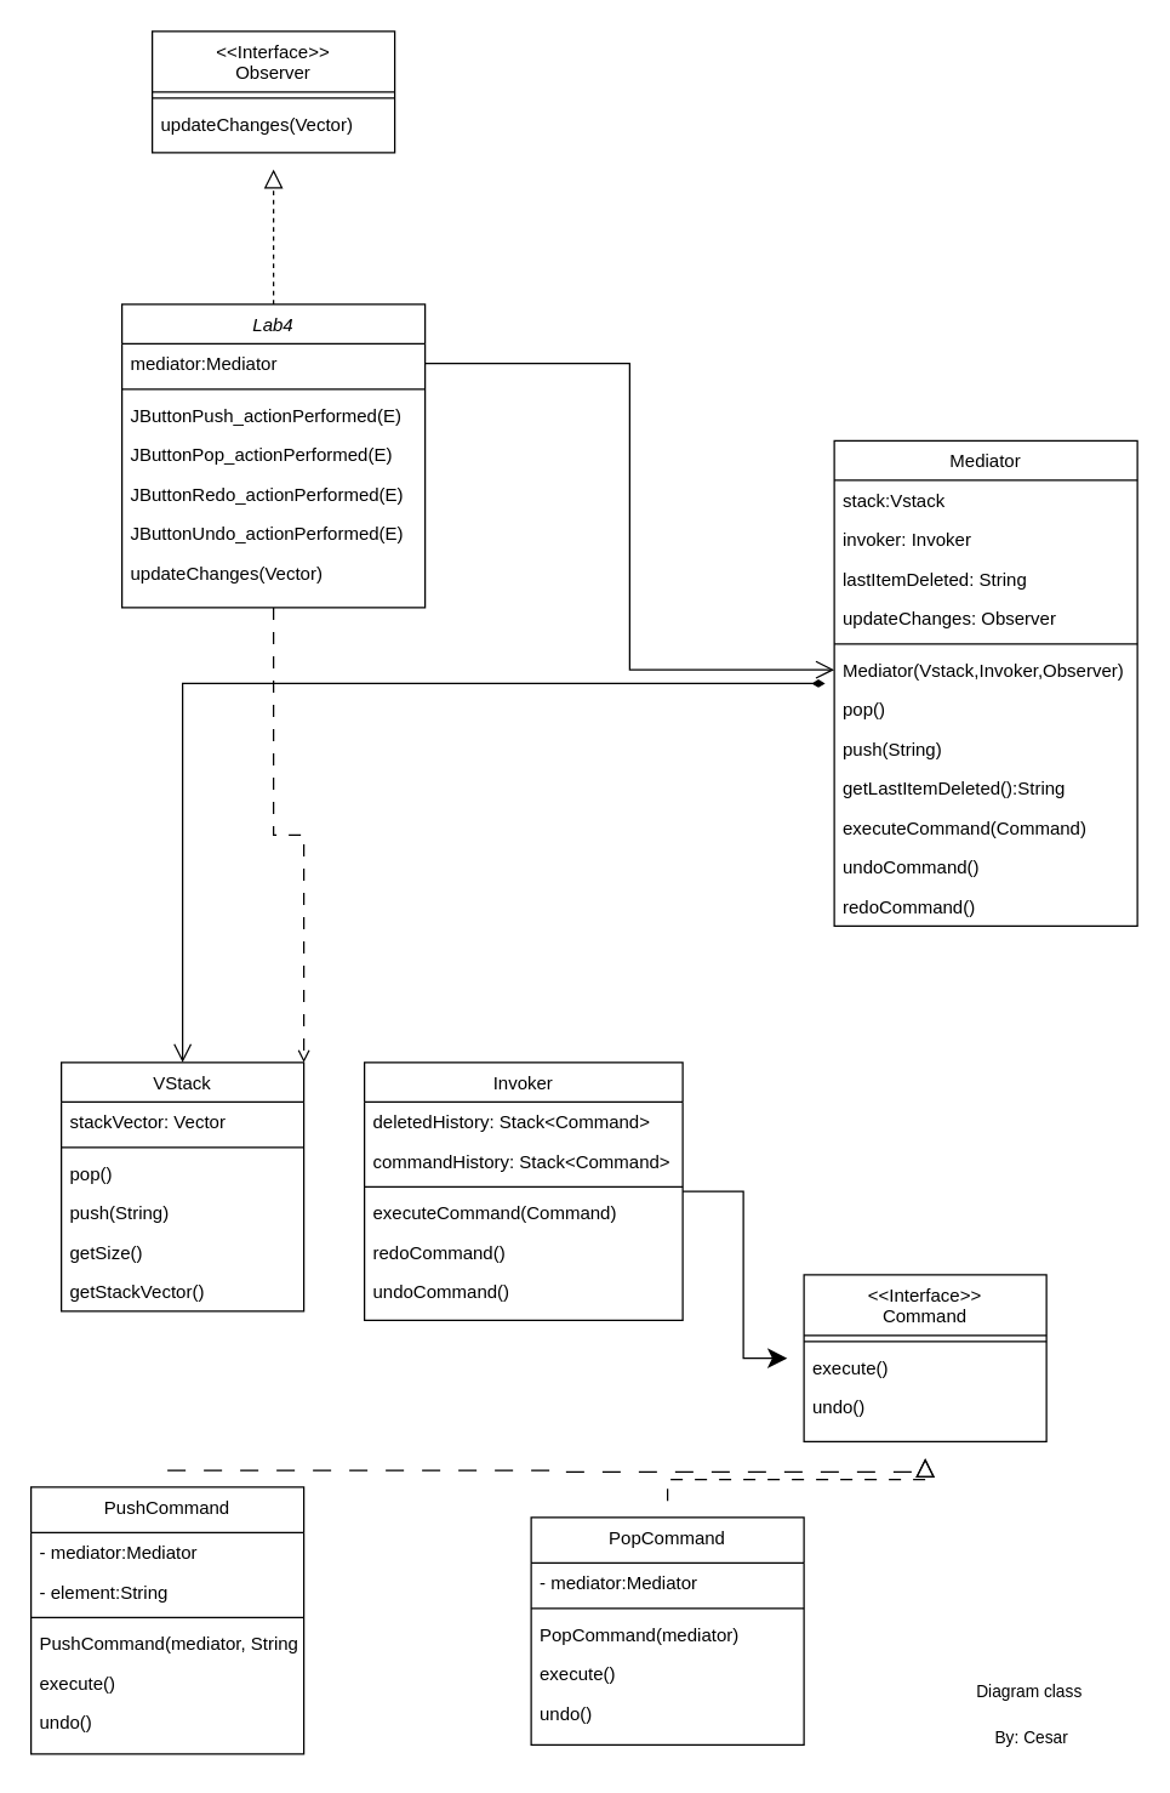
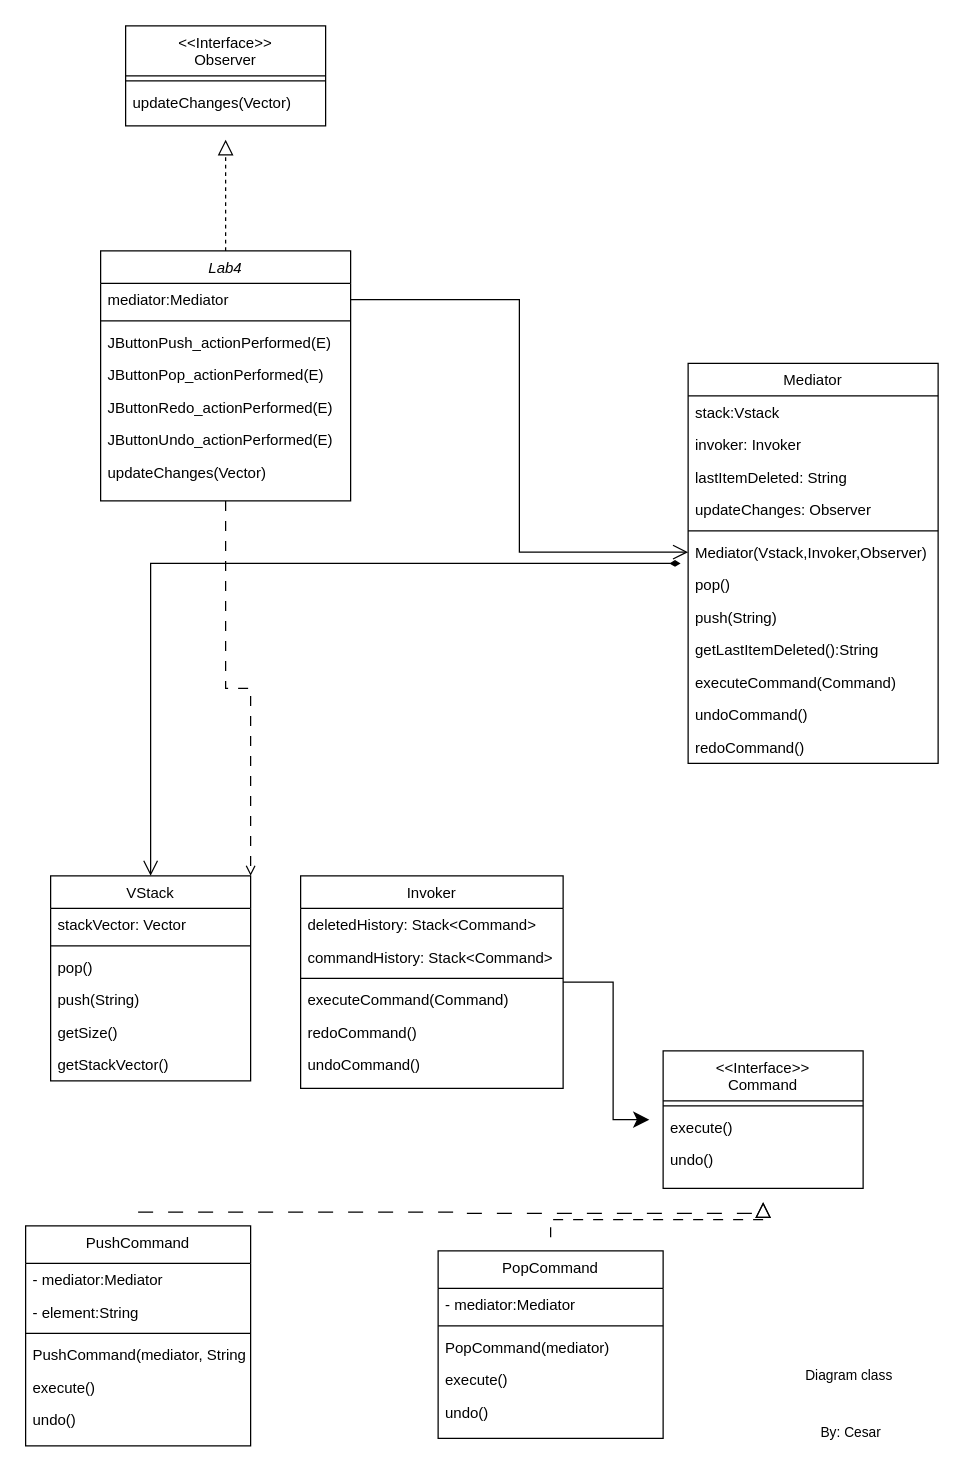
- <mxCell id="46" value="Diagram class&amp;nbsp;" style="text;html=1;align=center;verticalAlign=middle;resizable=0;points=[];autosize=1;strokeColor=none;fillColor=none;fontSize=11;fontFamily=Helvetica;fontColor=default;" parent="1" vertex="1"><mxGeometry x="630" y="1100" width="100" height="30" as="geometry" /></mxCell>
+ <mxCell id="46" value="Diagram class&amp;nbsp;" style="text;html=1;align=center;verticalAlign=middle;resizable=0;points=[];autosize=1;strokeColor=none;fillColor=none;fontSize=11;fontFamily=Helvetica;fontColor=default;" parent="1" vertex="1"><mxGeometry x="630" y="1085" width="100" height="30" as="geometry" /></mxCell>
